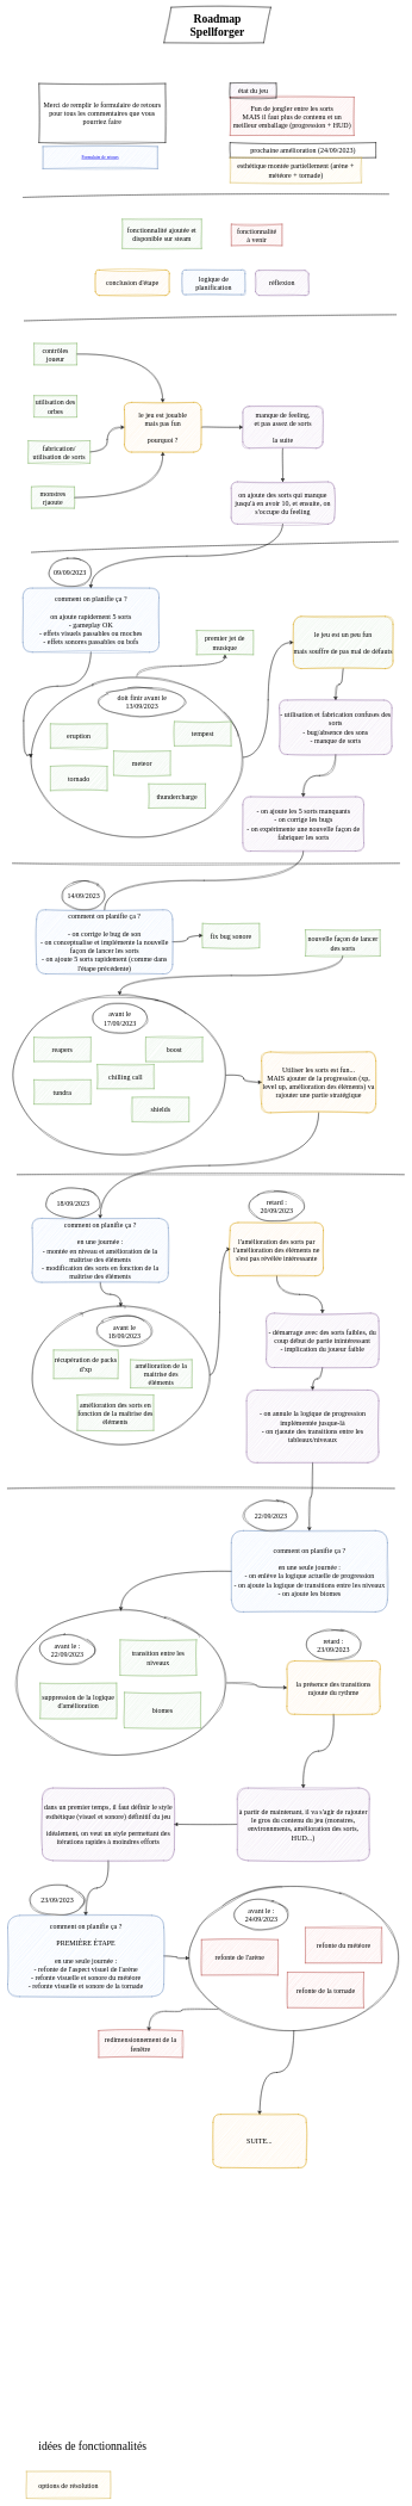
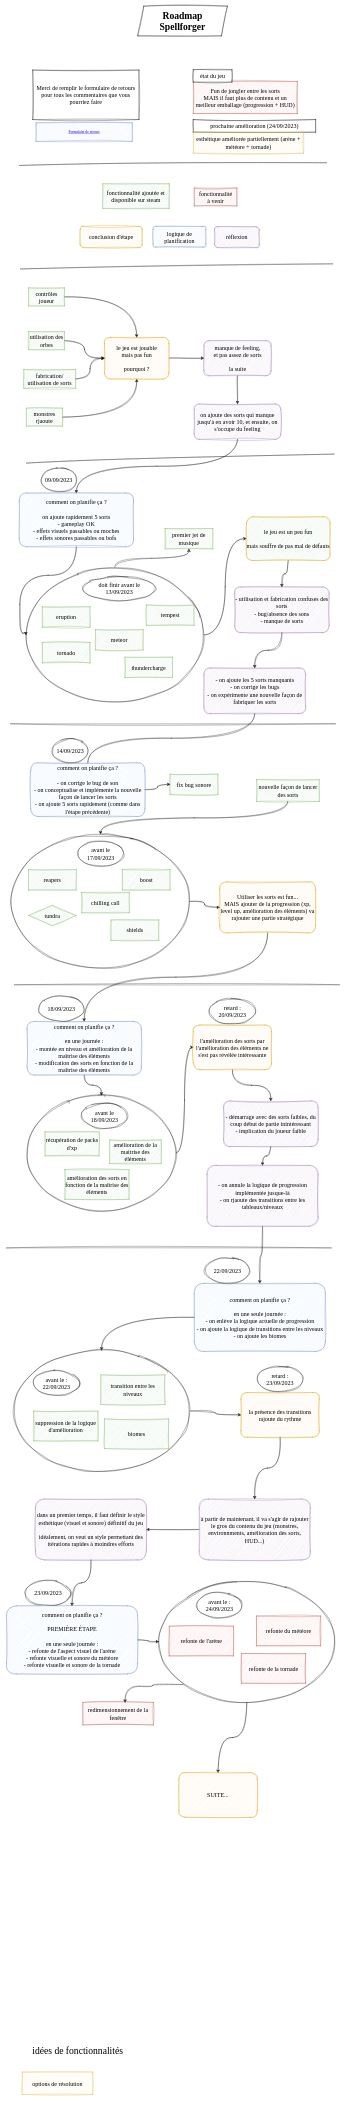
- <mxCell id="44" value="état du jeu" style="rounded=0;whiteSpace=wrap;html=1;sketch=1;hachureGap=4;jiggle=2;curveFitting=1;fontFamily=Architects Daughter;fontSource=https%3A%2F%2Ffonts.googleapis.com%2Fcss%3Ffamily%3DArchitects%2BDaughter;fontSize=20;fillColor=#e1d5e7;" parent="1" vertex="1"><mxGeometry x="643" y="232" width="129" height="41" as="geometry" /></mxCell>
+ <mxCell id="44" value="état du jeu" style="rounded=0;whiteSpace=wrap;html=1;sketch=1;hachureGap=4;jiggle=2;curveFitting=1;fontFamily=Architects Daughter;fontSource=https%3A%2F%2Ffonts.googleapis.com%2Fcss%3Ffamily%3DArchitects%2BDaughter;fontSize=20;" parent="1" vertex="1"><mxGeometry x="643" y="232" width="129" height="41" as="geometry" /></mxCell>
- <mxCell id="46" value="esthétique montée partiellement (arène + météore + tornade)" style="rounded=0;whiteSpace=wrap;html=1;sketch=1;hachureGap=4;jiggle=2;curveFitting=1;fontFamily=Architects Daughter;fontSource=https%3A%2F%2Ffonts.googleapis.com%2Fcss%3Ffamily%3DArchitects%2BDaughter;fontSize=20;fillColor=#fff2cc;strokeColor=#d6b656;" parent="1" vertex="1"><mxGeometry x="643" y="440" width="368" height="70" as="geometry" /></mxCell>
+ <mxCell id="46" value="esthétique améliorée partiellement (arène + météore + tornade)" style="rounded=0;whiteSpace=wrap;html=1;sketch=1;hachureGap=4;jiggle=2;curveFitting=1;fontFamily=Architects Daughter;fontSource=https%3A%2F%2Ffonts.googleapis.com%2Fcss%3Ffamily%3DArchitects%2BDaughter;fontSize=20;fillColor=#fff2cc;strokeColor=#d6b656;" parent="1" vertex="1"><mxGeometry x="643" y="440" width="368" height="70" as="geometry" /></mxCell>
+ <mxCell id="9" style="edgeStyle=orthogonalEdgeStyle;sketch=1;hachureGap=4;jiggle=2;curveFitting=1;orthogonalLoop=1;jettySize=auto;html=1;exitX=1;exitY=0.5;exitDx=0;exitDy=0;fontFamily=Architects Daughter;fontSource=https%3A%2F%2Ffonts.googleapis.com%2Fcss%3Ffamily%3DArchitects%2BDaughter;fontSize=16;curved=1;" parent="1" source="10" target="16" edge="1"><mxGeometry relative="1" as="geometry" /></mxCell>
- <mxCell id="65" value="tundra" style="rounded=0;whiteSpace=wrap;html=1;sketch=1;hachureGap=4;jiggle=2;curveFitting=1;fontFamily=Architects Daughter;fontSource=https%3A%2F%2Ffonts.googleapis.com%2Fcss%3Ffamily%3DArchitects%2BDaughter;fontSize=20;fillColor=#d5e8d4;strokeColor=#82b366;" parent="1" vertex="1"><mxGeometry x="94" y="3017" width="159" height="68" as="geometry" /></mxCell>
+ <mxCell id="65" value="tundra" style="rhombus;whiteSpace=wrap;html=1;sketch=1;hachureGap=4;jiggle=2;curveFitting=1;fontFamily=Architects Daughter;fontSource=https%3A%2F%2Ffonts.googleapis.com%2Fcss%3Ffamily%3DArchitects%2BDaughter;fontSize=20;fillColor=#d5e8d4;strokeColor=#82b366;" parent="1" vertex="1"><mxGeometry x="94" y="3017" width="159" height="68" as="geometry" /></mxCell>
